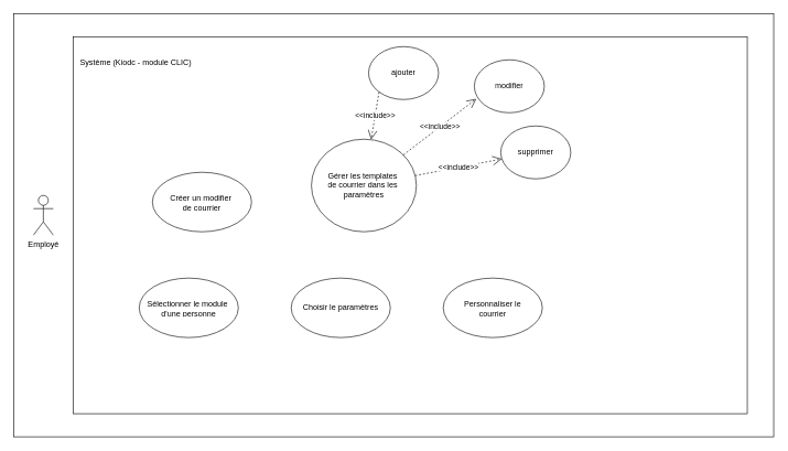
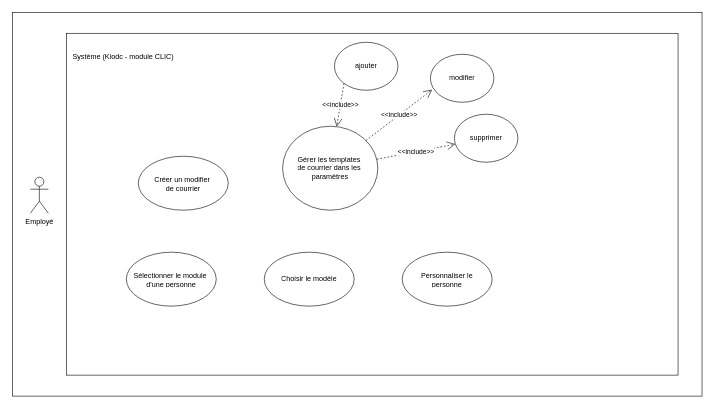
- <mxCell id="8" value=" Choisir le paramètres" style="text;strokeColor=none;fillColor=none;align=center;verticalAlign=middle;spacingLeft=4;spacingRight=4;overflow=hidden;points=[[0,0.5],[1,0.5]];portConstraint=eastwest;rotatable=0;whiteSpace=wrap;html=1;" vertex="1" parent="6"><mxGeometry y="30" width="170" height="30" as="geometry" /></mxCell>
+ <mxCell id="8" value=" Choisir le modèle" style="text;strokeColor=none;fillColor=none;align=center;verticalAlign=middle;spacingLeft=4;spacingRight=4;overflow=hidden;points=[[0,0.5],[1,0.5]];portConstraint=eastwest;rotatable=0;whiteSpace=wrap;html=1;" vertex="1" parent="6"><mxGeometry y="30" width="170" height="30" as="geometry" /></mxCell>
- <mxCell id="35" value=" Personnaliser le&lt;div&gt;courrier&lt;/div&gt;" style="text;strokeColor=none;fillColor=none;align=center;verticalAlign=middle;spacingLeft=4;spacingRight=4;overflow=hidden;points=[[0,0.5],[1,0.5]];portConstraint=eastwest;rotatable=0;whiteSpace=wrap;html=1;" vertex="1" parent="33"><mxGeometry y="30" width="170" height="30" as="geometry" /></mxCell>
+ <mxCell id="35" value=" Personnaliser le&lt;div&gt;personne&lt;/div&gt;" style="text;strokeColor=none;fillColor=none;align=center;verticalAlign=middle;spacingLeft=4;spacingRight=4;overflow=hidden;points=[[0,0.5],[1,0.5]];portConstraint=eastwest;rotatable=0;whiteSpace=wrap;html=1;" vertex="1" parent="33"><mxGeometry y="30" width="170" height="30" as="geometry" /></mxCell>
